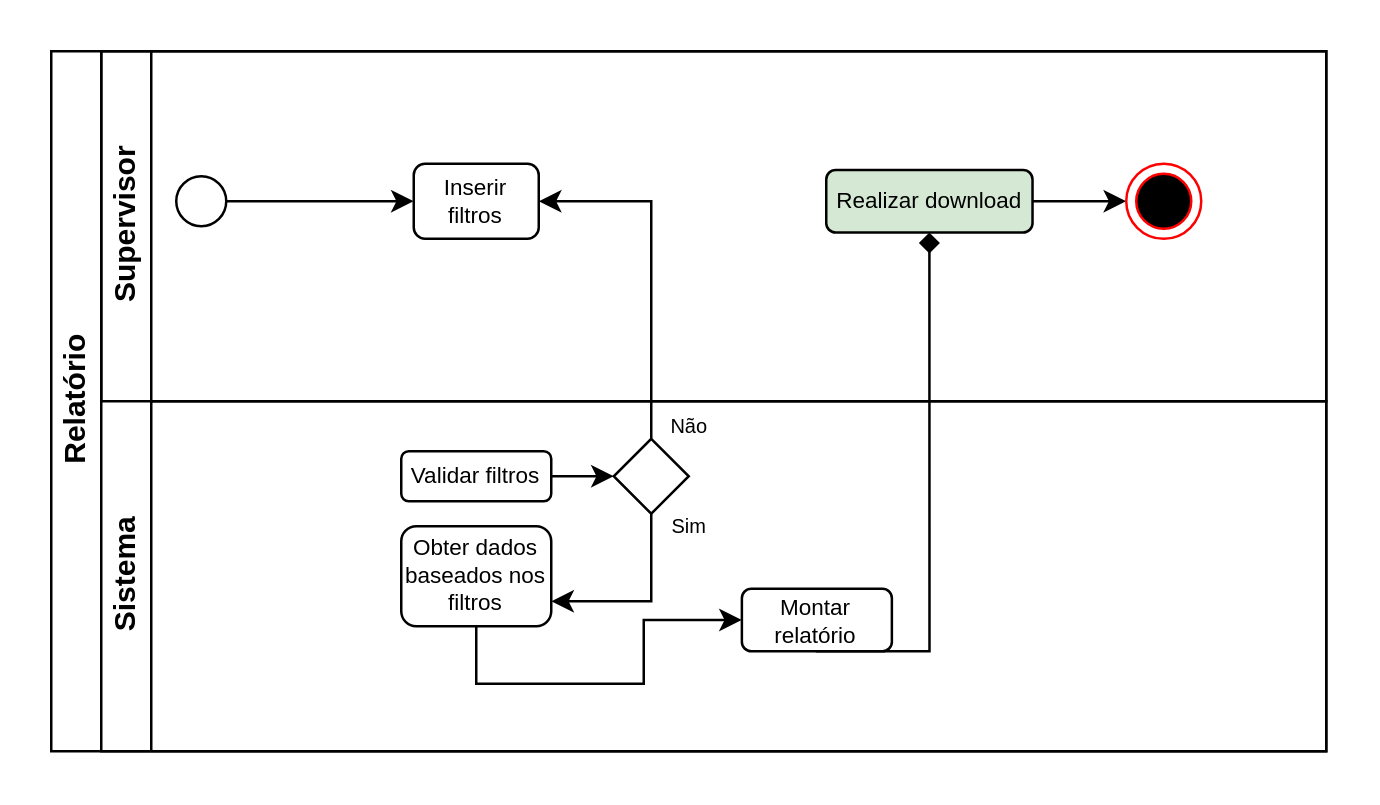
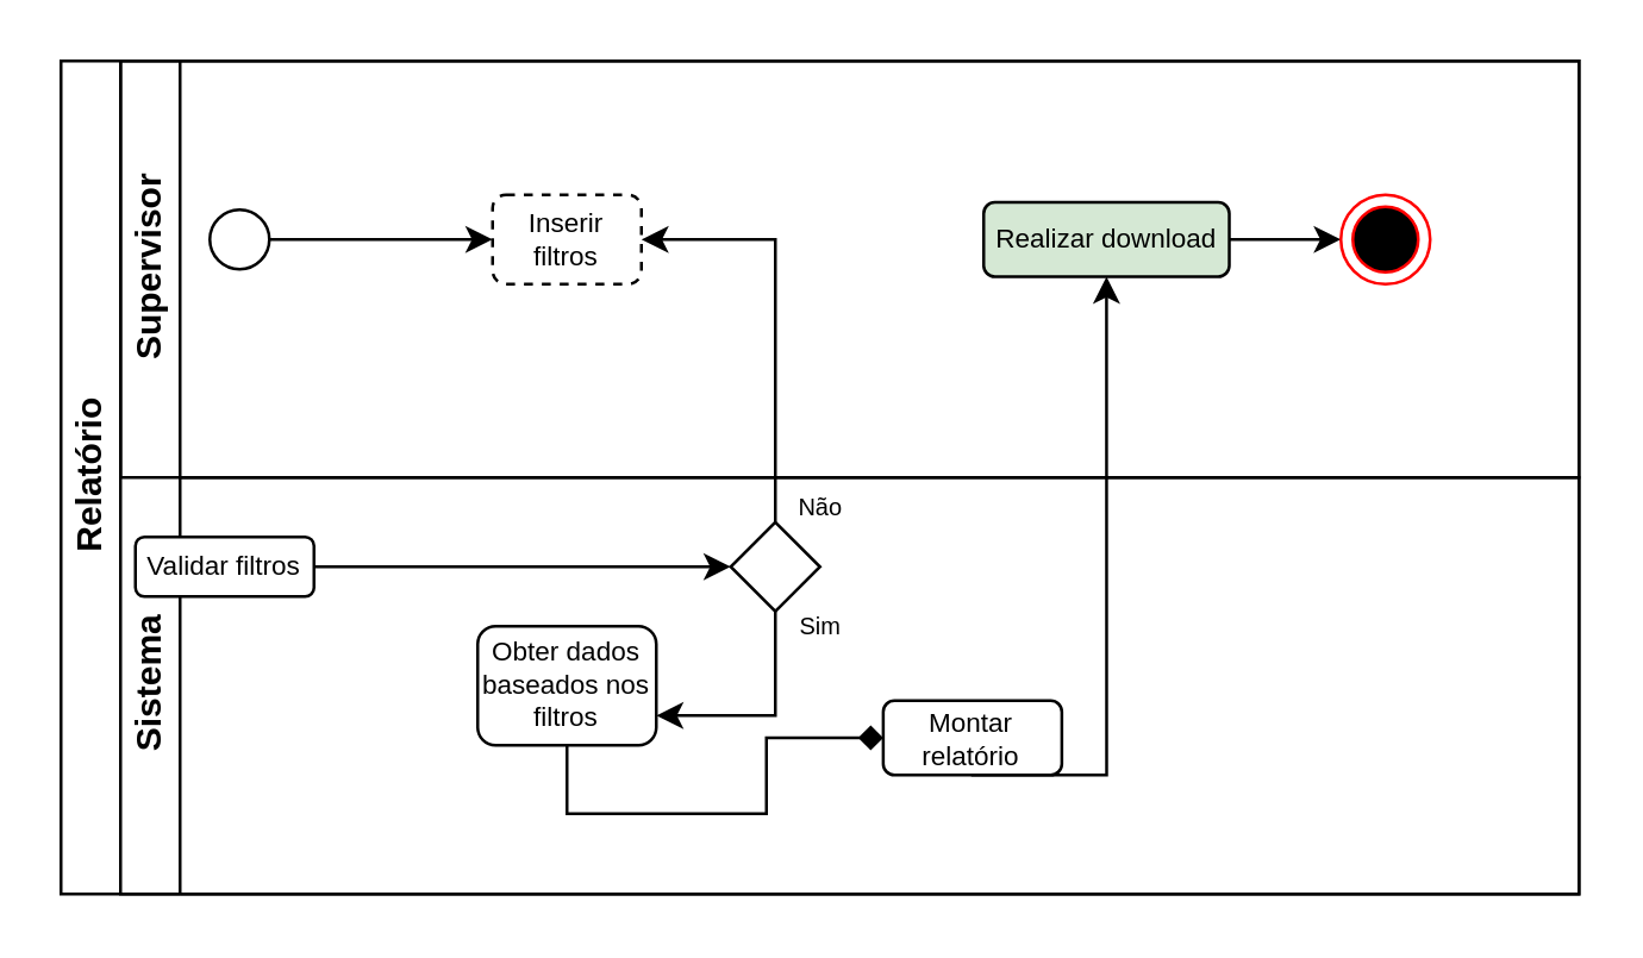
- <mxCell id="7" value="Inserir filtros" style="rounded=1;whiteSpace=wrap;html=1;fontSize=9;" vertex="1" parent="5"><mxGeometry x="125" y="45" width="50" height="30" as="geometry" /></mxCell>
+ <mxCell id="7" value="Inserir filtros" style="rounded=1;whiteSpace=wrap;html=1;fontSize=9;dashed=1;" vertex="1" parent="5"><mxGeometry x="125" y="45" width="50" height="30" as="geometry" /></mxCell>
- <mxCell id="4" style="edgeStyle=orthogonalEdgeStyle;rounded=0;orthogonalLoop=1;jettySize=auto;html=1;exitX=0.5;exitY=0;exitDx=0;exitDy=0;entryX=0.5;entryY=1;entryDx=0;entryDy=0;fontSize=9;endArrow=diamond;" edge="1" parent="2" source="19" target="10"><mxGeometry relative="1" as="geometry"><mxPoint x="305.005" y="175" as="targetPoint" /><Array as="points"><mxPoint x="351" y="240" /></Array></mxGeometry></mxCell>
+ <mxCell id="4" style="edgeStyle=orthogonalEdgeStyle;rounded=0;orthogonalLoop=1;jettySize=auto;html=1;exitX=0.5;exitY=0;exitDx=0;exitDy=0;entryX=0.5;entryY=1;entryDx=0;entryDy=0;fontSize=9;" edge="1" parent="2" source="19" target="10"><mxGeometry relative="1" as="geometry"><mxPoint x="305.005" y="175" as="targetPoint" /><Array as="points"><mxPoint x="351" y="240" /></Array></mxGeometry></mxCell>
- <mxCell id="13" value="Validar filtros" style="rounded=1;whiteSpace=wrap;html=1;fontSize=9;" vertex="1" parent="12"><mxGeometry x="120" y="20" width="60" height="20" as="geometry" /></mxCell>
+ <mxCell id="13" value="Validar filtros" style="rounded=1;whiteSpace=wrap;html=1;fontSize=9;" vertex="1" parent="12"><mxGeometry x="5" y="20" width="60" height="20" as="geometry" /></mxCell>
- <mxCell id="16" style="edgeStyle=orthogonalEdgeStyle;rounded=0;orthogonalLoop=1;jettySize=auto;html=1;exitX=0.5;exitY=1;exitDx=0;exitDy=0;entryX=0;entryY=0.5;entryDx=0;entryDy=0;fontSize=9;" edge="1" parent="12" source="17" target="19"><mxGeometry relative="1" as="geometry"><Array as="points"><mxPoint x="150" y="113" /><mxPoint x="217" y="113" /></Array></mxGeometry></mxCell>
+ <mxCell id="16" style="edgeStyle=orthogonalEdgeStyle;rounded=0;orthogonalLoop=1;jettySize=auto;html=1;exitX=0.5;exitY=1;exitDx=0;exitDy=0;entryX=0;entryY=0.5;entryDx=0;entryDy=0;fontSize=9;endArrow=diamond;" edge="1" parent="12" source="17" target="19"><mxGeometry relative="1" as="geometry"><Array as="points"><mxPoint x="150" y="113" /><mxPoint x="217" y="113" /></Array></mxGeometry></mxCell>
